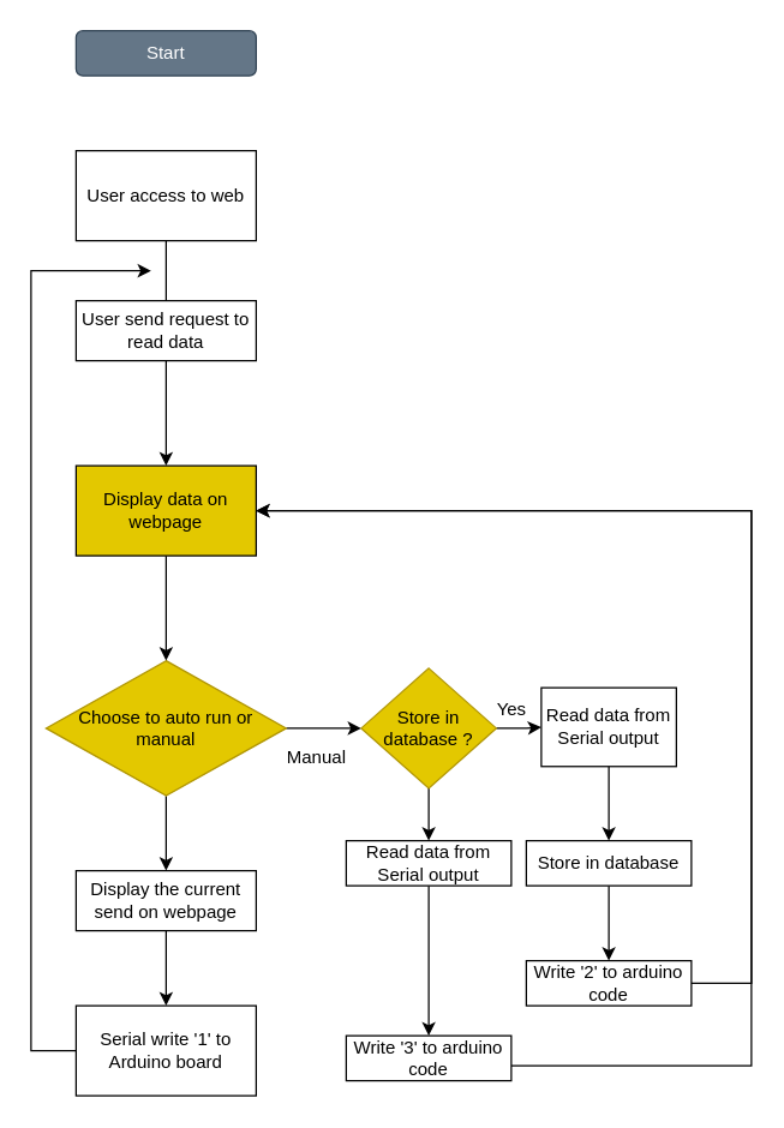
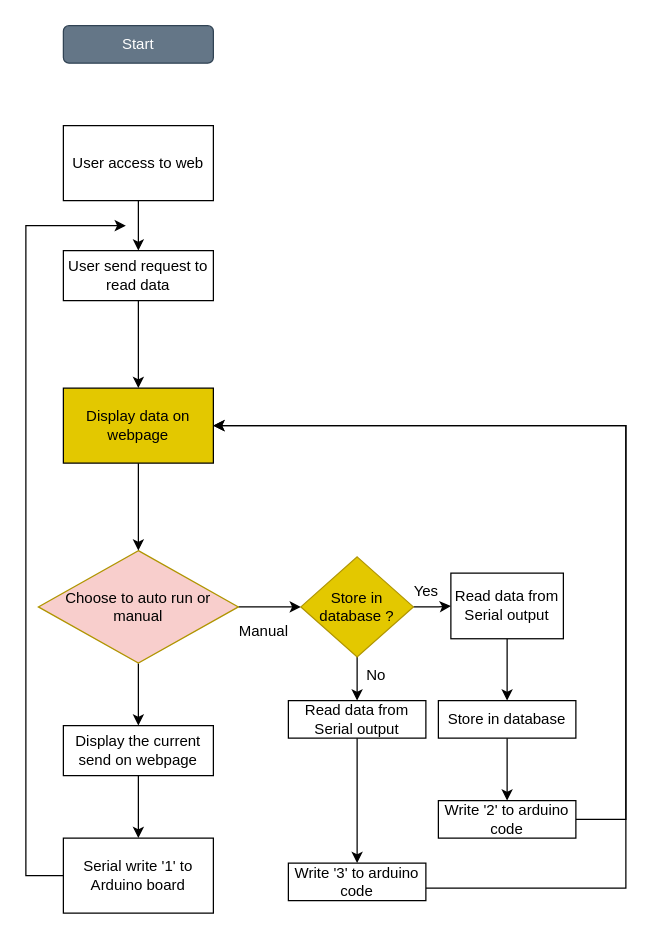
- <mxCell id="3" value="" style="edgeStyle=orthogonalEdgeStyle;rounded=0;orthogonalLoop=1;jettySize=auto;html=1;endArrow=none;" edge="1" parent="1" source="4" target="6"><mxGeometry relative="1" as="geometry" /></mxCell>
+ <mxCell id="3" value="" style="edgeStyle=orthogonalEdgeStyle;rounded=0;orthogonalLoop=1;jettySize=auto;html=1;" edge="1" parent="1" source="4" target="6"><mxGeometry relative="1" as="geometry" /></mxCell>
- <mxCell id="9" value="Choose to auto run or manual" style="rhombus;whiteSpace=wrap;html=1;rounded=0;fillColor=#e3c800;fontColor=#000000;strokeColor=#B09500;" vertex="1" parent="1"><mxGeometry x="30" y="440" width="160" height="90" as="geometry" /></mxCell>
+ <mxCell id="9" value="Choose to auto run or manual" style="rhombus;whiteSpace=wrap;html=1;rounded=0;fillColor=#f8cecc;fontColor=#000000;strokeColor=#B09500;" vertex="1" parent="1"><mxGeometry x="30" y="440" width="160" height="90" as="geometry" /></mxCell>
+ <mxCell id="22" value="No" style="text;html=1;align=center;verticalAlign=middle;resizable=0;points=[];autosize=1;strokeColor=none;fillColor=none;" vertex="1" parent="1"><mxGeometry x="280" y="525" width="40" height="30" as="geometry" /></mxCell>
